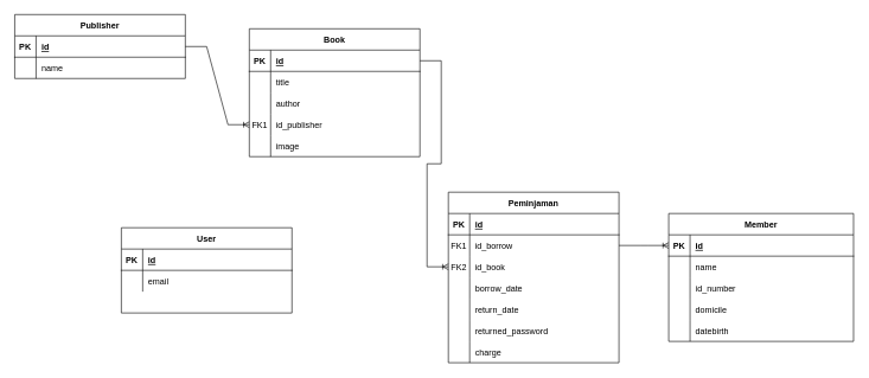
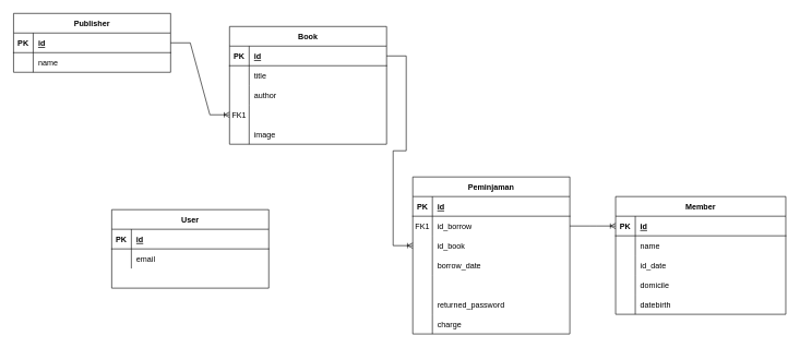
- <mxCell id="47" value="id_publisher" style="shape=partialRectangle;overflow=hidden;connectable=0;fillColor=none;top=0;left=0;bottom=0;right=0;align=left;spacingLeft=6;" parent="45" vertex="1"><mxGeometry x="30" width="210" height="30" as="geometry"><mxRectangle width="210" height="30" as="alternateBounds" /></mxGeometry></mxCell>
- <mxCell id="59" value="FK2" style="shape=partialRectangle;overflow=hidden;connectable=0;fillColor=none;top=0;left=0;bottom=0;right=0;" parent="58" vertex="1"><mxGeometry width="30" height="30" as="geometry"><mxRectangle width="30" height="30" as="alternateBounds" /></mxGeometry></mxCell>
- <mxCell id="11" value="id_number" style="shape=partialRectangle;overflow=hidden;connectable=0;fillColor=none;top=0;left=0;bottom=0;right=0;align=left;spacingLeft=6;strokeWidth=1;strokeColor=default;" parent="9" vertex="1"><mxGeometry x="30" width="230" height="30" as="geometry"><mxRectangle width="230" height="30" as="alternateBounds" /></mxGeometry></mxCell>
+ <mxCell id="11" value="id_date" style="shape=partialRectangle;overflow=hidden;connectable=0;fillColor=none;top=0;left=0;bottom=0;right=0;align=left;spacingLeft=6;strokeWidth=1;strokeColor=default;" parent="9" vertex="1"><mxGeometry x="30" width="230" height="30" as="geometry"><mxRectangle width="230" height="30" as="alternateBounds" /></mxGeometry></mxCell>
- <mxCell id="66" value="return_date" style="shape=partialRectangle;overflow=hidden;connectable=0;fillColor=none;top=0;left=0;bottom=0;right=0;align=left;spacingLeft=6;" parent="64" vertex="1"><mxGeometry x="30" width="210" height="30" as="geometry"><mxRectangle width="210" height="30" as="alternateBounds" /></mxGeometry></mxCell>
